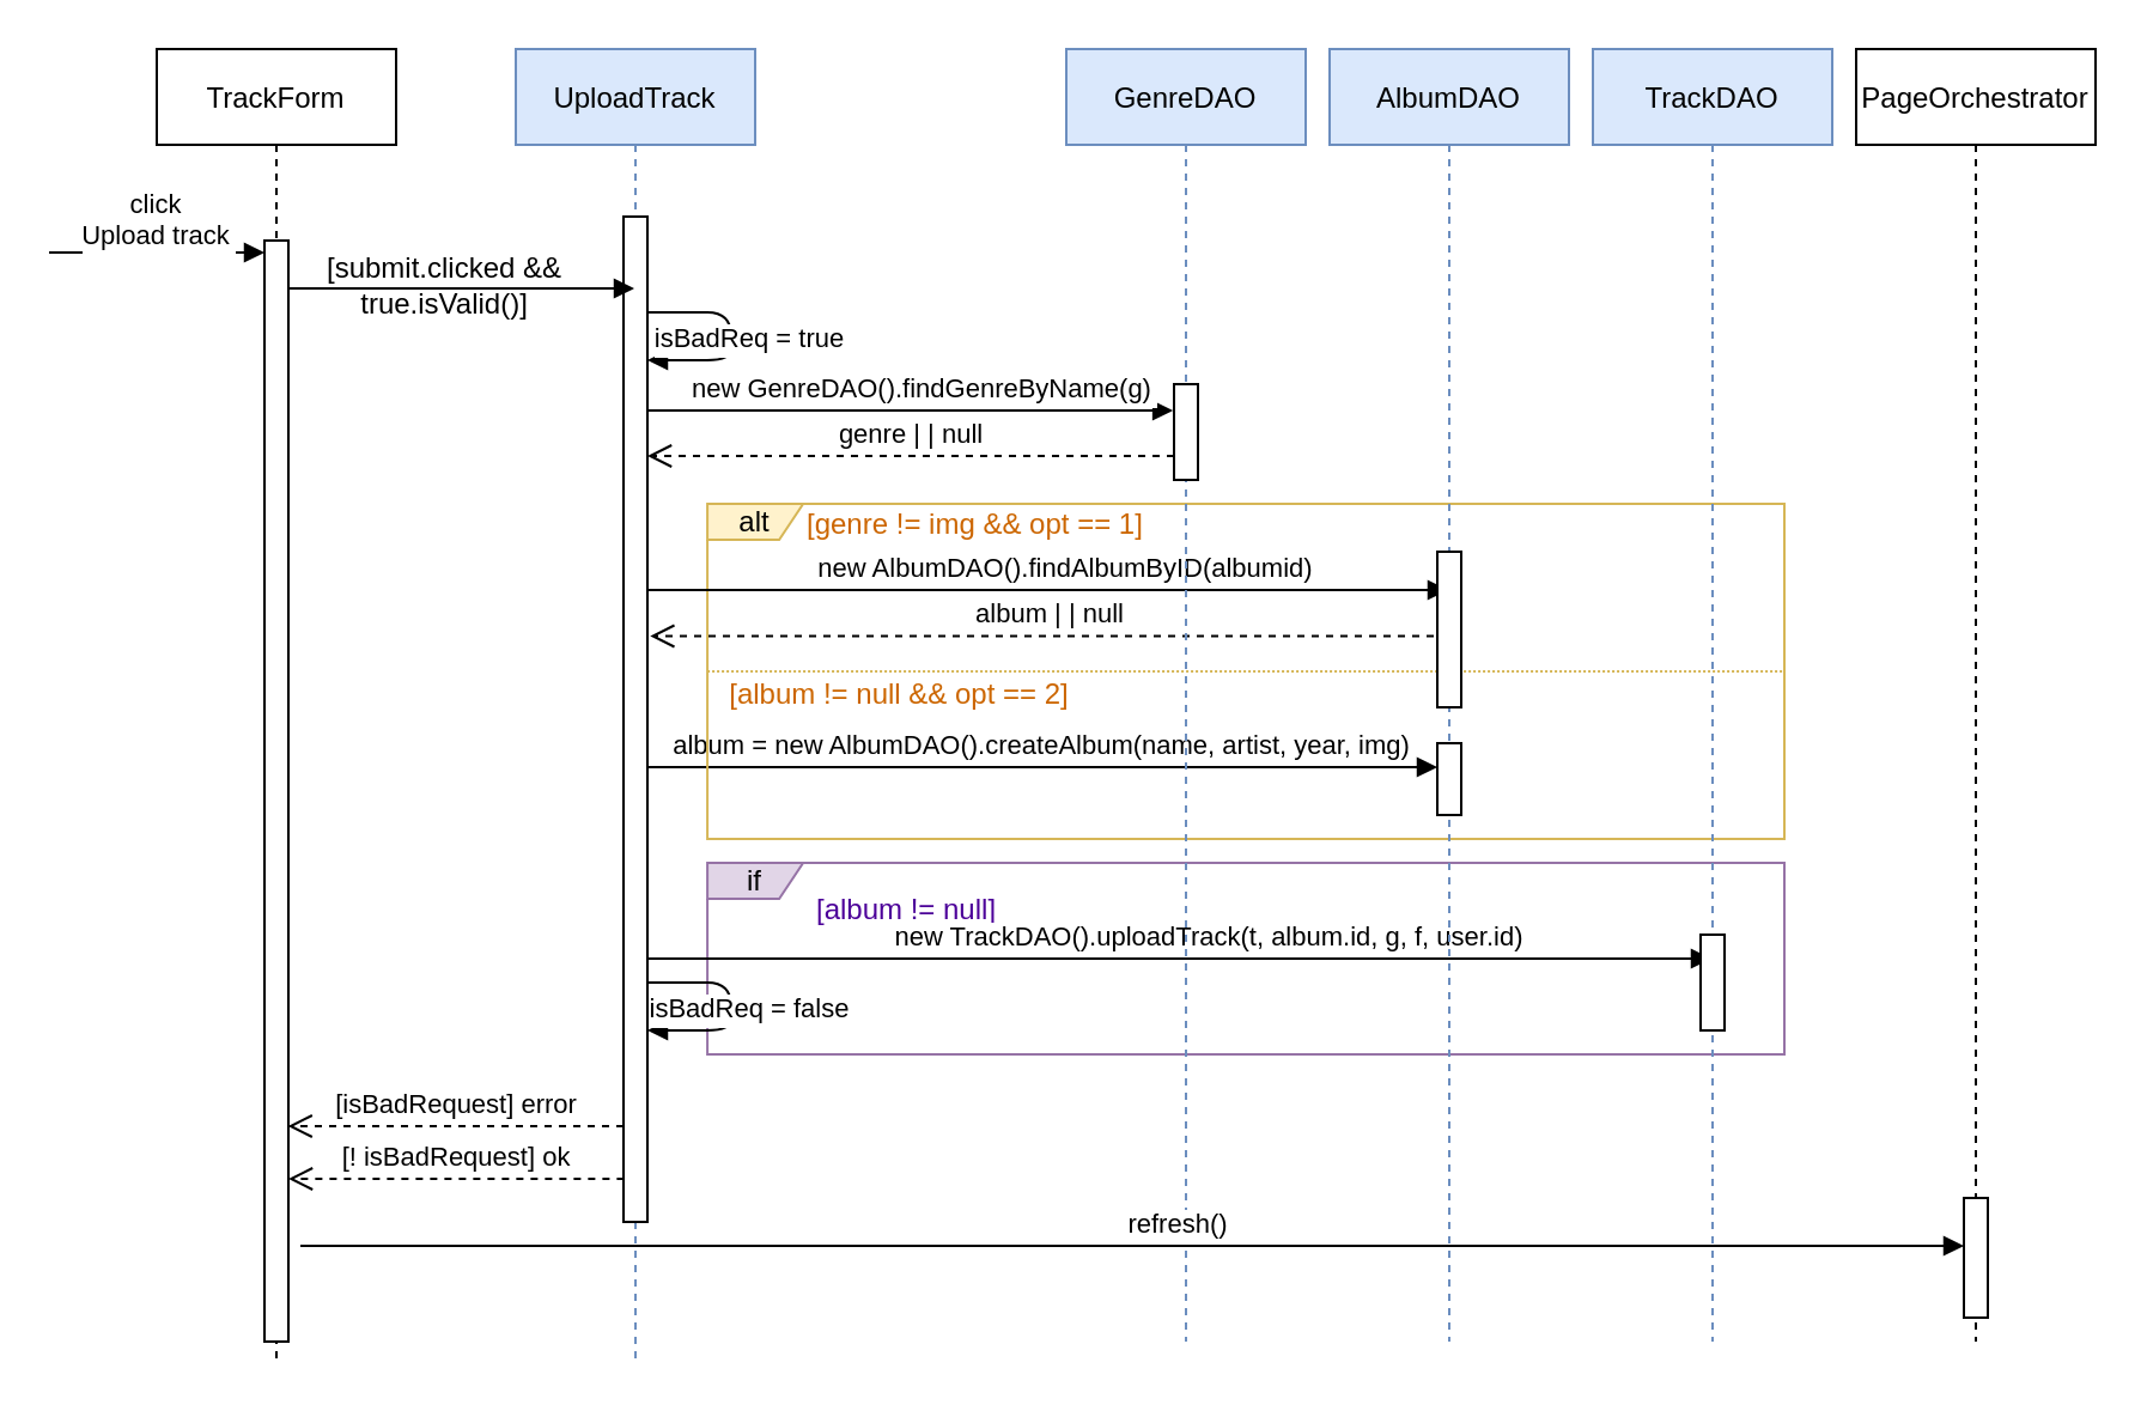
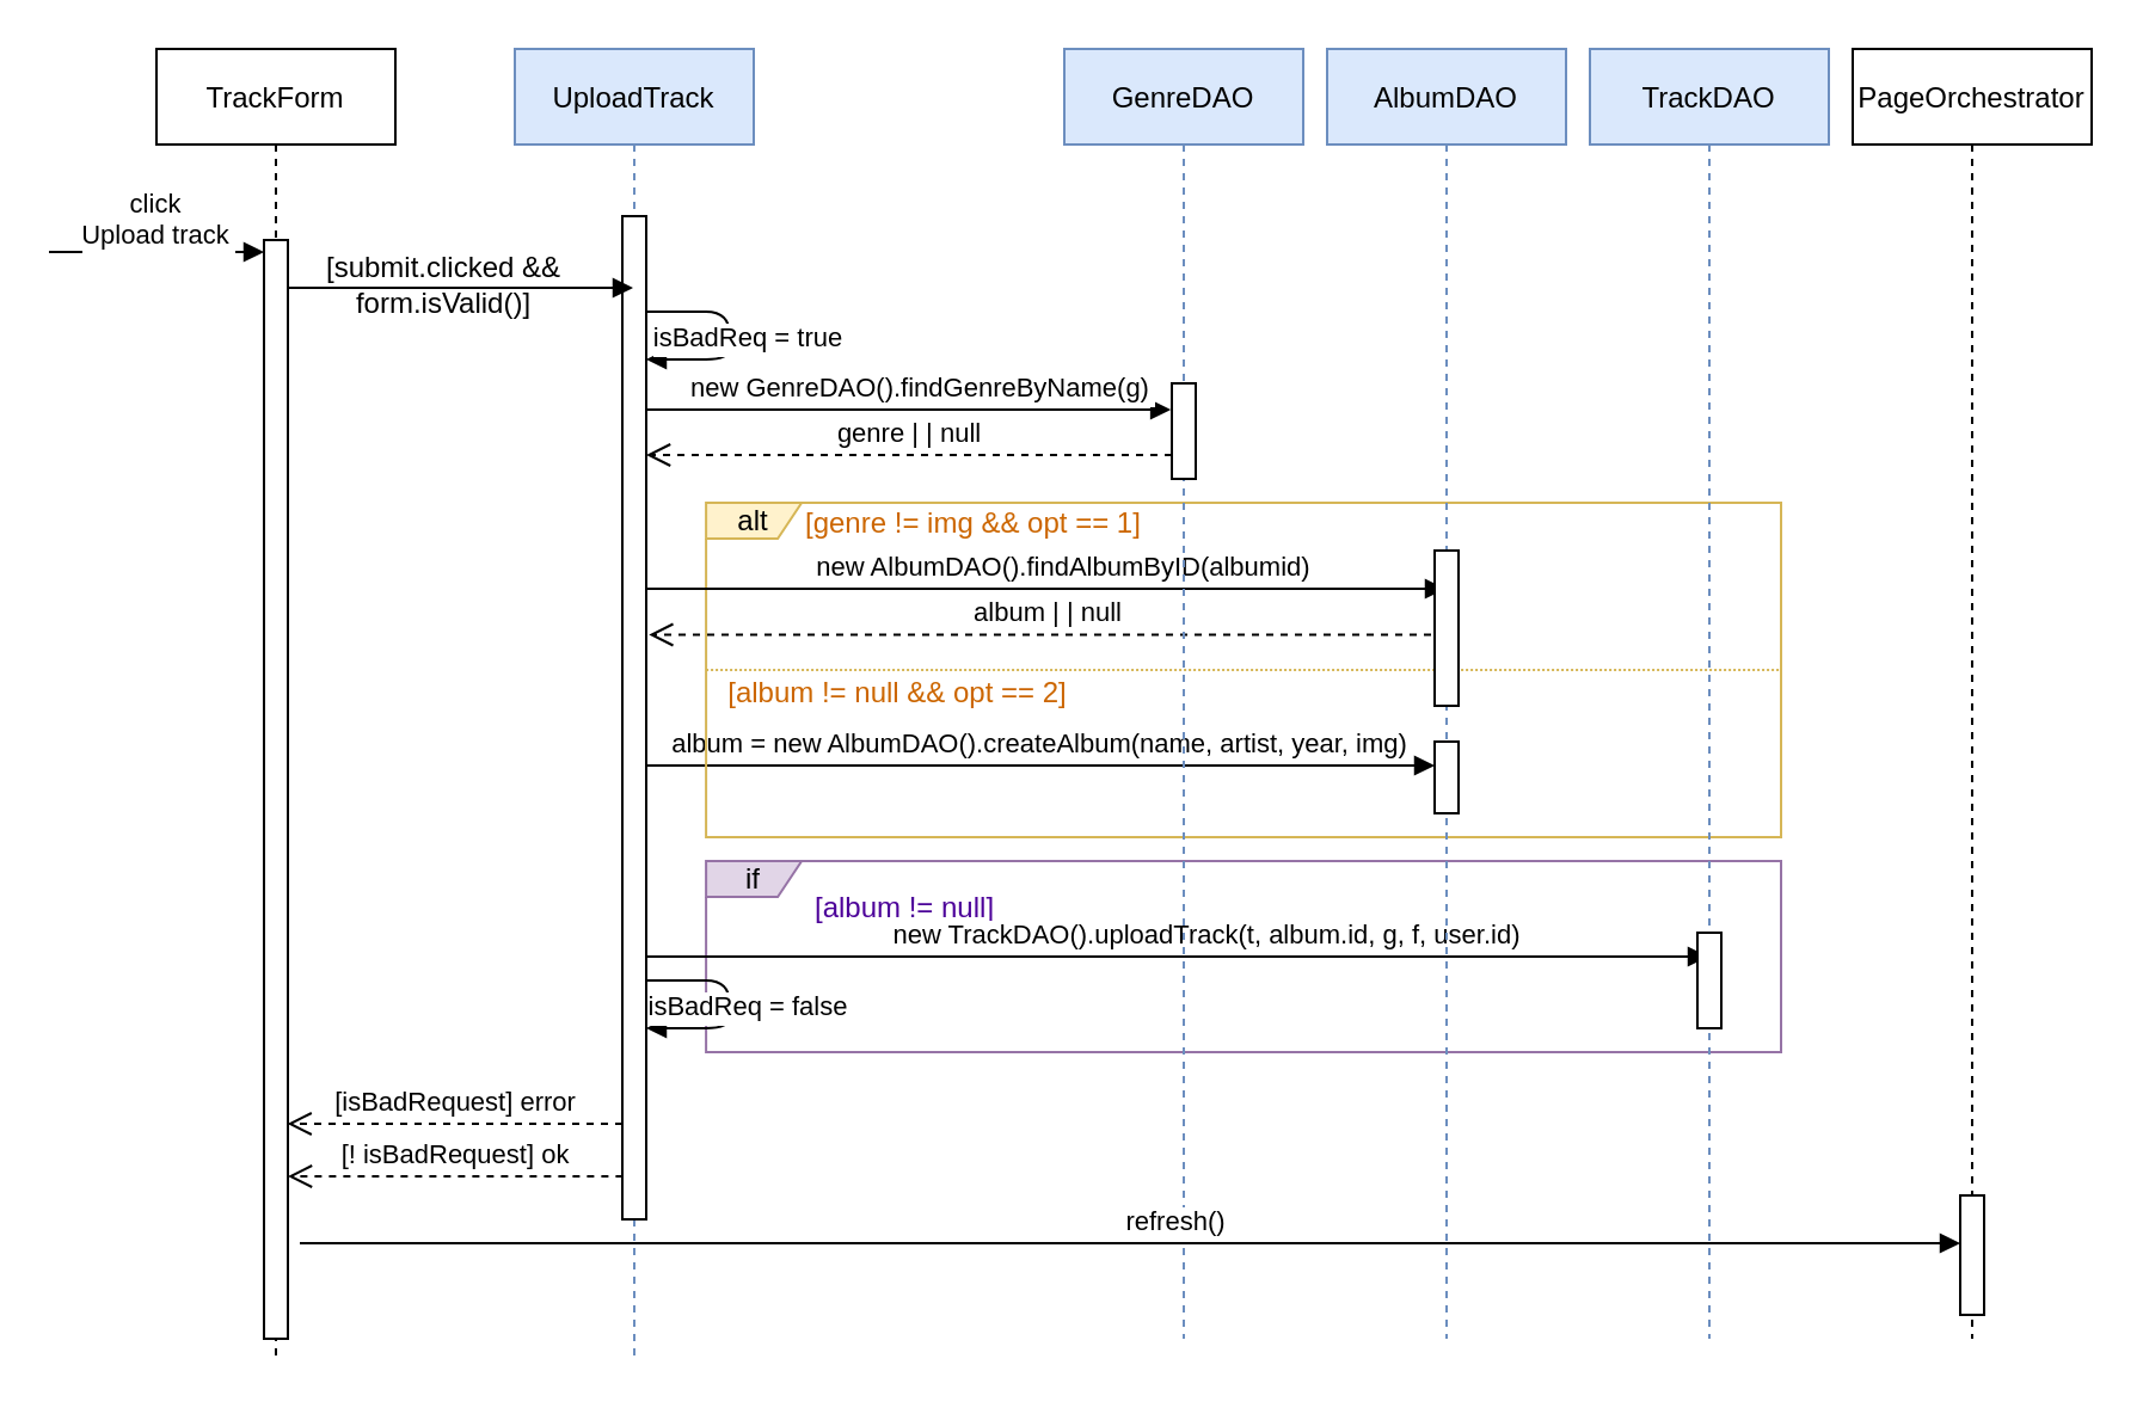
- <mxCell id="8" value="&lt;div&gt;[submit.clicked &amp;amp;&amp;amp;&lt;/div&gt;&lt;div&gt; true.isValid()]&lt;/div&gt;" style="text;html=1;align=center;verticalAlign=middle;resizable=0;points=[];autosize=1;strokeColor=none;" vertex="1" parent="1"><mxGeometry x="125" y="104" width="120" height="30" as="geometry" /></mxCell>
+ <mxCell id="8" value="&lt;div&gt;[submit.clicked &amp;amp;&amp;amp;&lt;/div&gt;&lt;div&gt; form.isValid()]&lt;/div&gt;" style="text;html=1;align=center;verticalAlign=middle;resizable=0;points=[];autosize=1;strokeColor=none;" vertex="1" parent="1"><mxGeometry x="125" y="104" width="120" height="30" as="geometry" /></mxCell>
